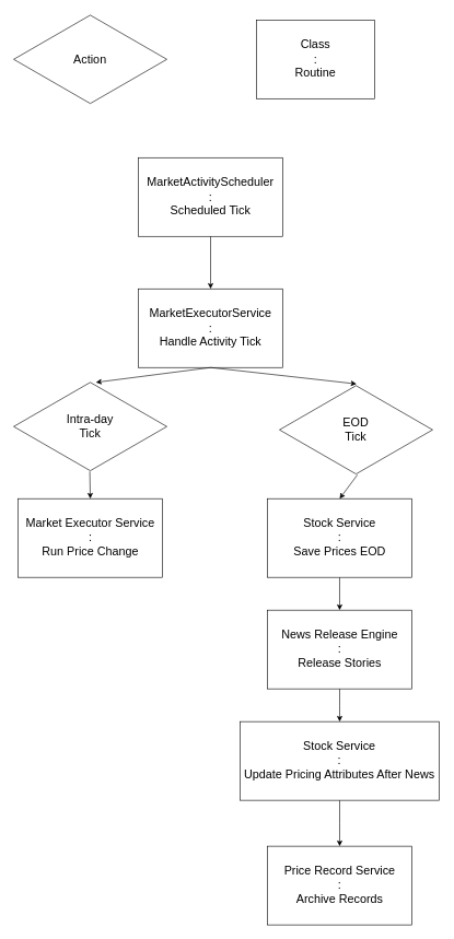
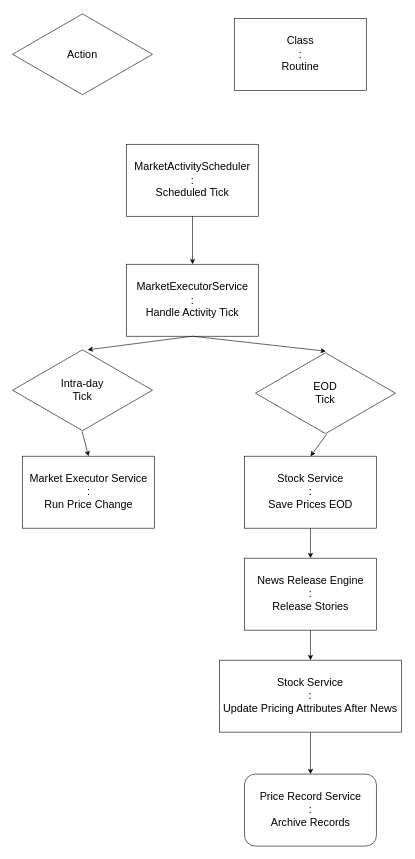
- <mxCell id="3" value="Class&lt;div&gt;:&lt;/div&gt;&lt;div&gt;Routine&lt;/div&gt;" style="rounded=0;whiteSpace=wrap;html=1;fontSize=18;" vertex="1" parent="1"><mxGeometry x="390" y="30" width="180" height="120" as="geometry" /></mxCell>
+ <mxCell id="3" value="Class&lt;div&gt;:&lt;/div&gt;&lt;div&gt;Routine&lt;/div&gt;" style="rounded=0;whiteSpace=wrap;html=1;fontSize=18;" vertex="1" parent="1"><mxGeometry x="390" y="30" width="220" height="120" as="geometry" /></mxCell>
- <mxCell id="11" value="Market Executor Service&lt;div&gt;:&lt;/div&gt;&lt;div&gt;Run Price Change&lt;/div&gt;" style="rounded=0;whiteSpace=wrap;html=1;fontSize=18;" vertex="1" parent="1"><mxGeometry x="26.67" y="760" width="220" height="120" as="geometry" /></mxCell>
+ <mxCell id="11" value="Market Executor Service&lt;div&gt;:&lt;/div&gt;&lt;div&gt;Run Price Change&lt;/div&gt;" style="rounded=0;whiteSpace=wrap;html=1;fontSize=18;" vertex="1" parent="1"><mxGeometry x="36.67" y="760" width="220" height="120" as="geometry" /></mxCell>
- <mxCell id="19" value="Price Record Service&lt;div&gt;:&lt;/div&gt;&lt;div&gt;Archive Records&lt;/div&gt;" style="rounded=0;whiteSpace=wrap;html=1;fontSize=18;" vertex="1" parent="1"><mxGeometry x="406.66" y="1290" width="220" height="120" as="geometry" /></mxCell>
+ <mxCell id="19" value="Price Record Service&lt;div&gt;:&lt;/div&gt;&lt;div&gt;Archive Records&lt;/div&gt;" style="whiteSpace=wrap;html=1;fontSize=18;rounded=1;" vertex="1" parent="1"><mxGeometry x="406.66" y="1290" width="220" height="120" as="geometry" /></mxCell>
